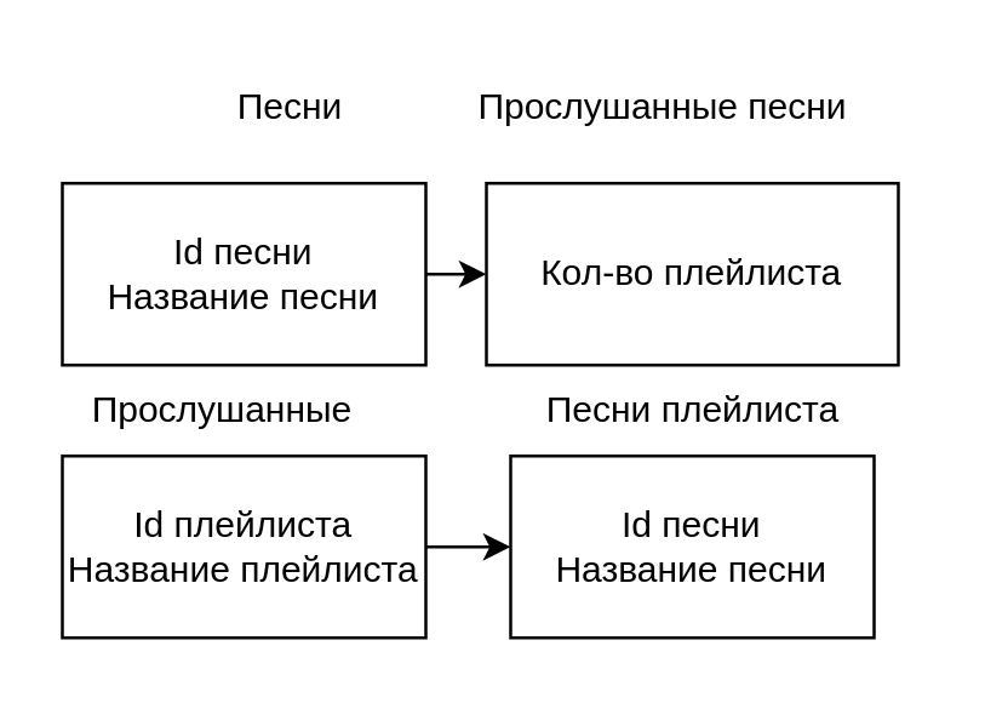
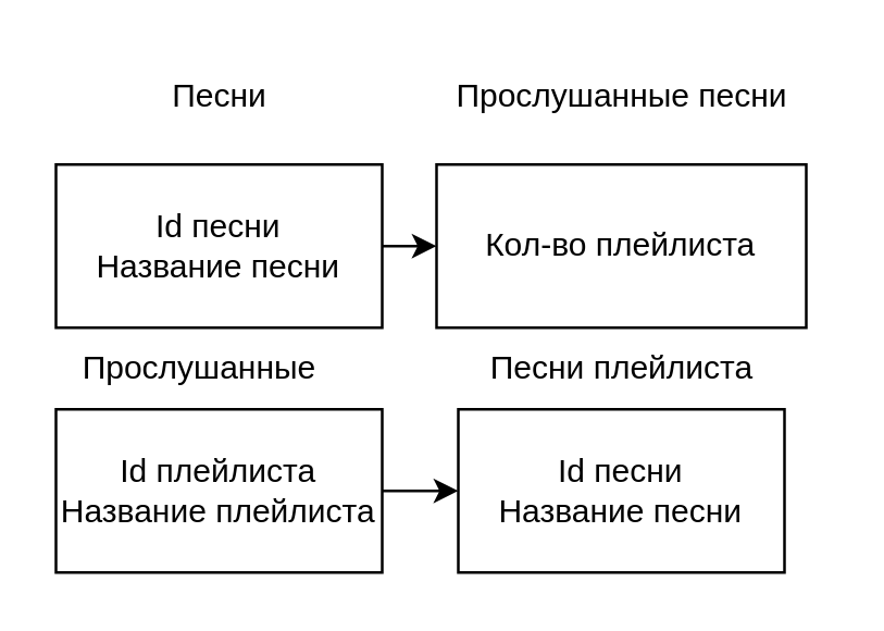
- <mxCell id="9" value="Песни" style="text;html=1;align=center;verticalAlign=middle;resizable=0;points=[];autosize=1;strokeColor=none;fillColor=none;" vertex="1" parent="1"><mxGeometry x="65" y="20" width="60" height="30" as="geometry" /></mxCell>
+ <mxCell id="9" value="Песни" style="text;html=1;align=center;verticalAlign=middle;resizable=0;points=[];autosize=1;strokeColor=none;fillColor=none;" vertex="1" parent="1"><mxGeometry x="50" y="20" width="60" height="30" as="geometry" /></mxCell>
- <mxCell id="8" value="Прослушанные песни" style="text;html=1;align=center;verticalAlign=middle;resizable=0;points=[];autosize=1;strokeColor=none;fillColor=none;" vertex="1" parent="1"><mxGeometry x="143" y="20" width="150" height="30" as="geometry" /></mxCell>
+ <mxCell id="8" value="Прослушанные песни" style="text;html=1;align=center;verticalAlign=middle;resizable=0;points=[];autosize=1;strokeColor=none;fillColor=none;" vertex="1" parent="1"><mxGeometry x="153" y="20" width="150" height="30" as="geometry" /></mxCell>
